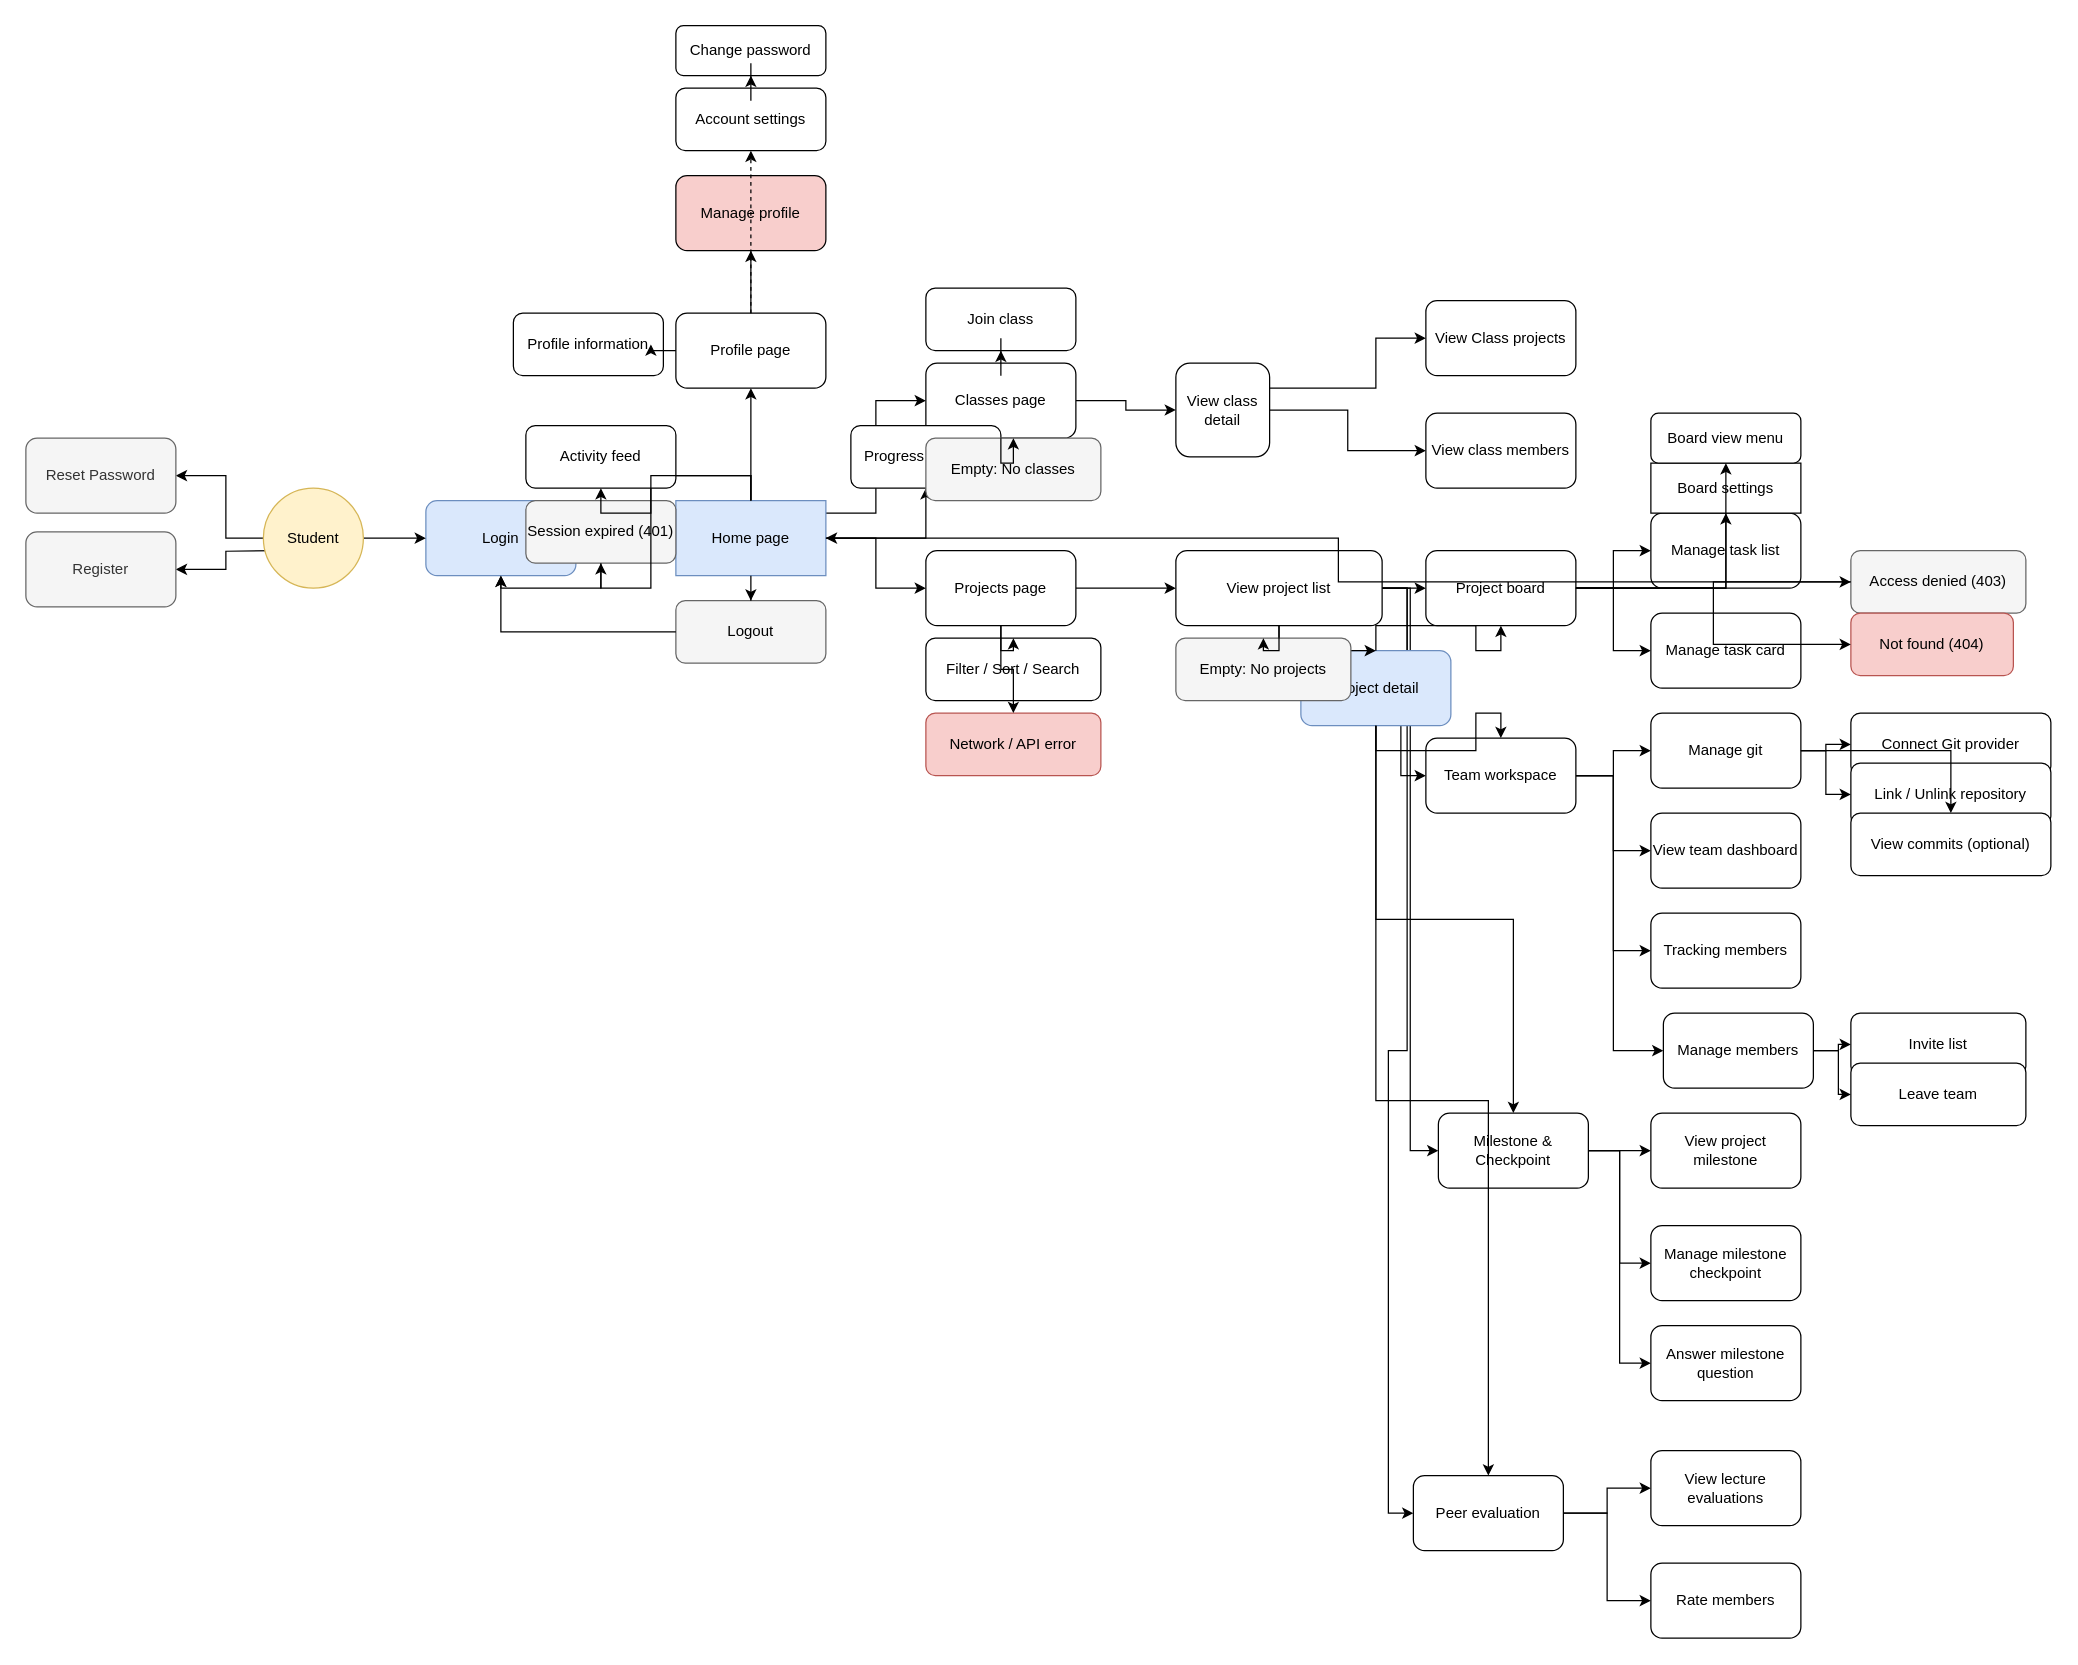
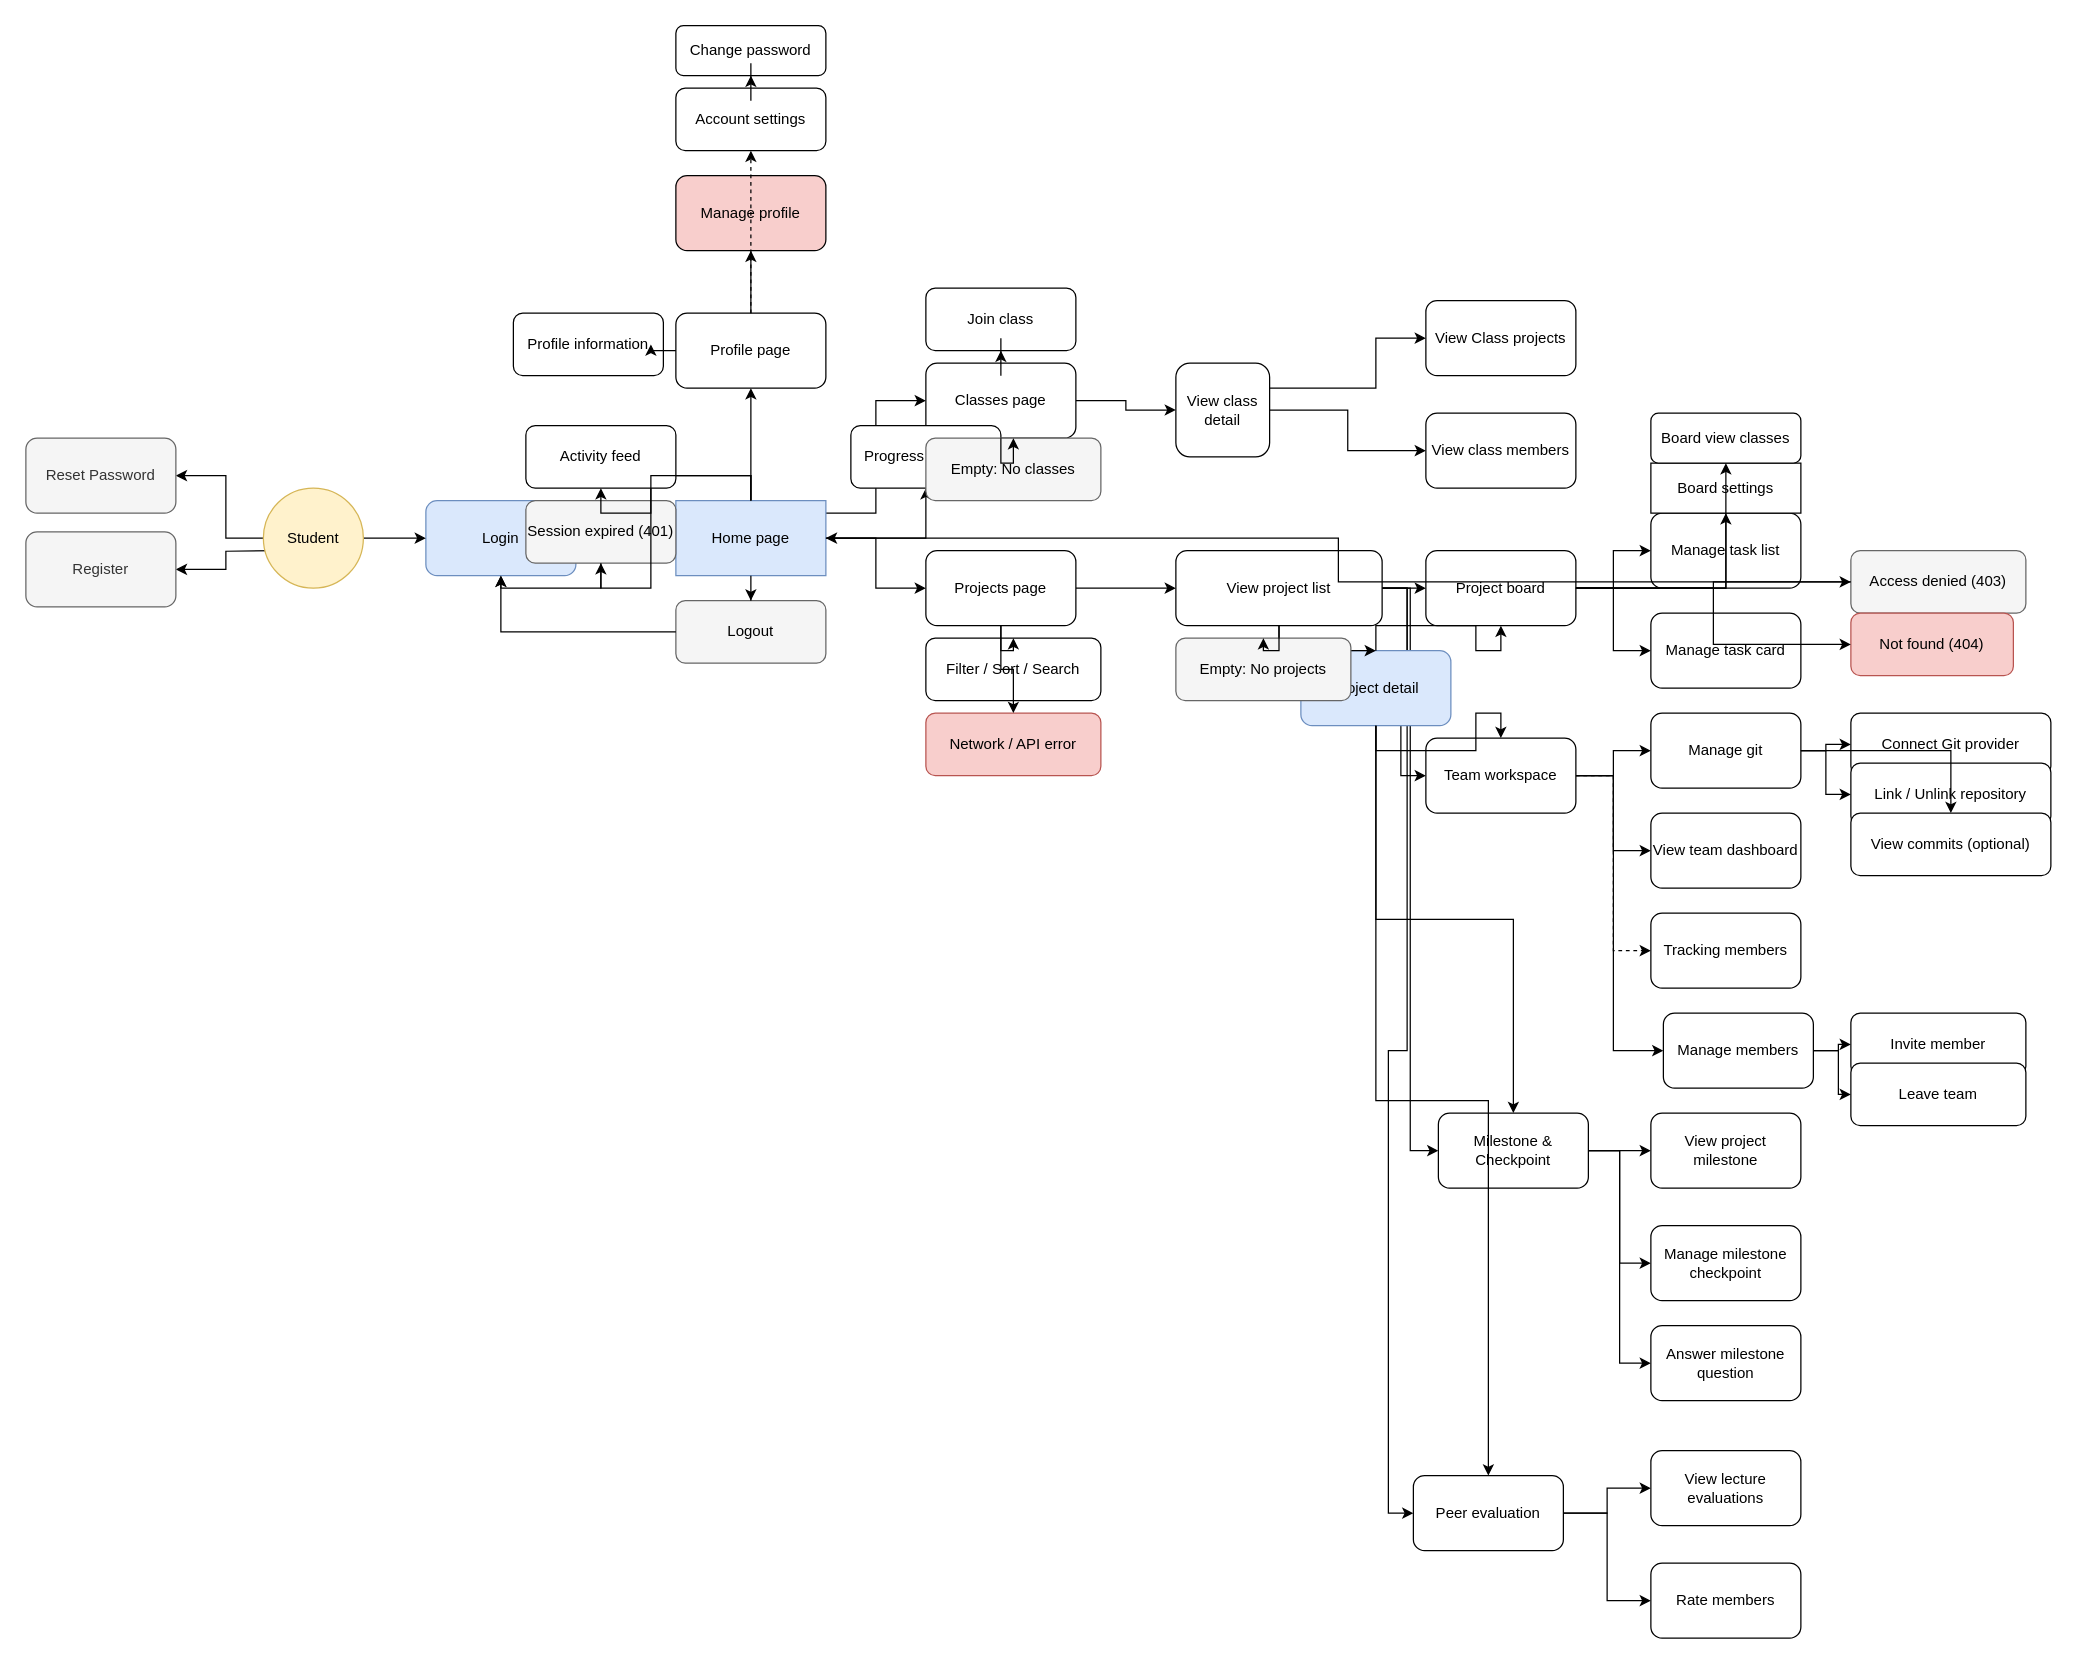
- <mxCell id="88" value="Board view menu" style="rounded=1;whiteSpace=wrap;html=1;" vertex="1" parent="1"><mxGeometry x="1320" y="330" width="120" height="40" as="geometry" /></mxCell>
+ <mxCell id="88" value="Board view classes" style="rounded=1;whiteSpace=wrap;html=1;" vertex="1" parent="1"><mxGeometry x="1320" y="330" width="120" height="40" as="geometry" /></mxCell>
- <mxCell id="35" style="edgeStyle=orthogonalEdgeStyle;rounded=0;orthogonalLoop=1;jettySize=auto;html=1;entryX=0;entryY=0.5;entryDx=0;entryDy=0;" edge="1" parent="1" source="37" target="49"><mxGeometry relative="1" as="geometry" /></mxCell>
+ <mxCell id="35" style="edgeStyle=orthogonalEdgeStyle;rounded=0;orthogonalLoop=1;jettySize=auto;html=1;entryX=0;entryY=0.5;entryDx=0;entryDy=0;dashed=1;" edge="1" parent="1" source="37" target="49"><mxGeometry relative="1" as="geometry" /></mxCell>
- <mxCell id="104" value="Invite list" style="rounded=1;whiteSpace=wrap;html=1;" vertex="1" parent="1"><mxGeometry x="1480" y="810" width="140" height="50" as="geometry" /></mxCell>
+ <mxCell id="104" value="Invite member" style="rounded=1;whiteSpace=wrap;html=1;" vertex="1" parent="1"><mxGeometry x="1480" y="810" width="140" height="50" as="geometry" /></mxCell>
